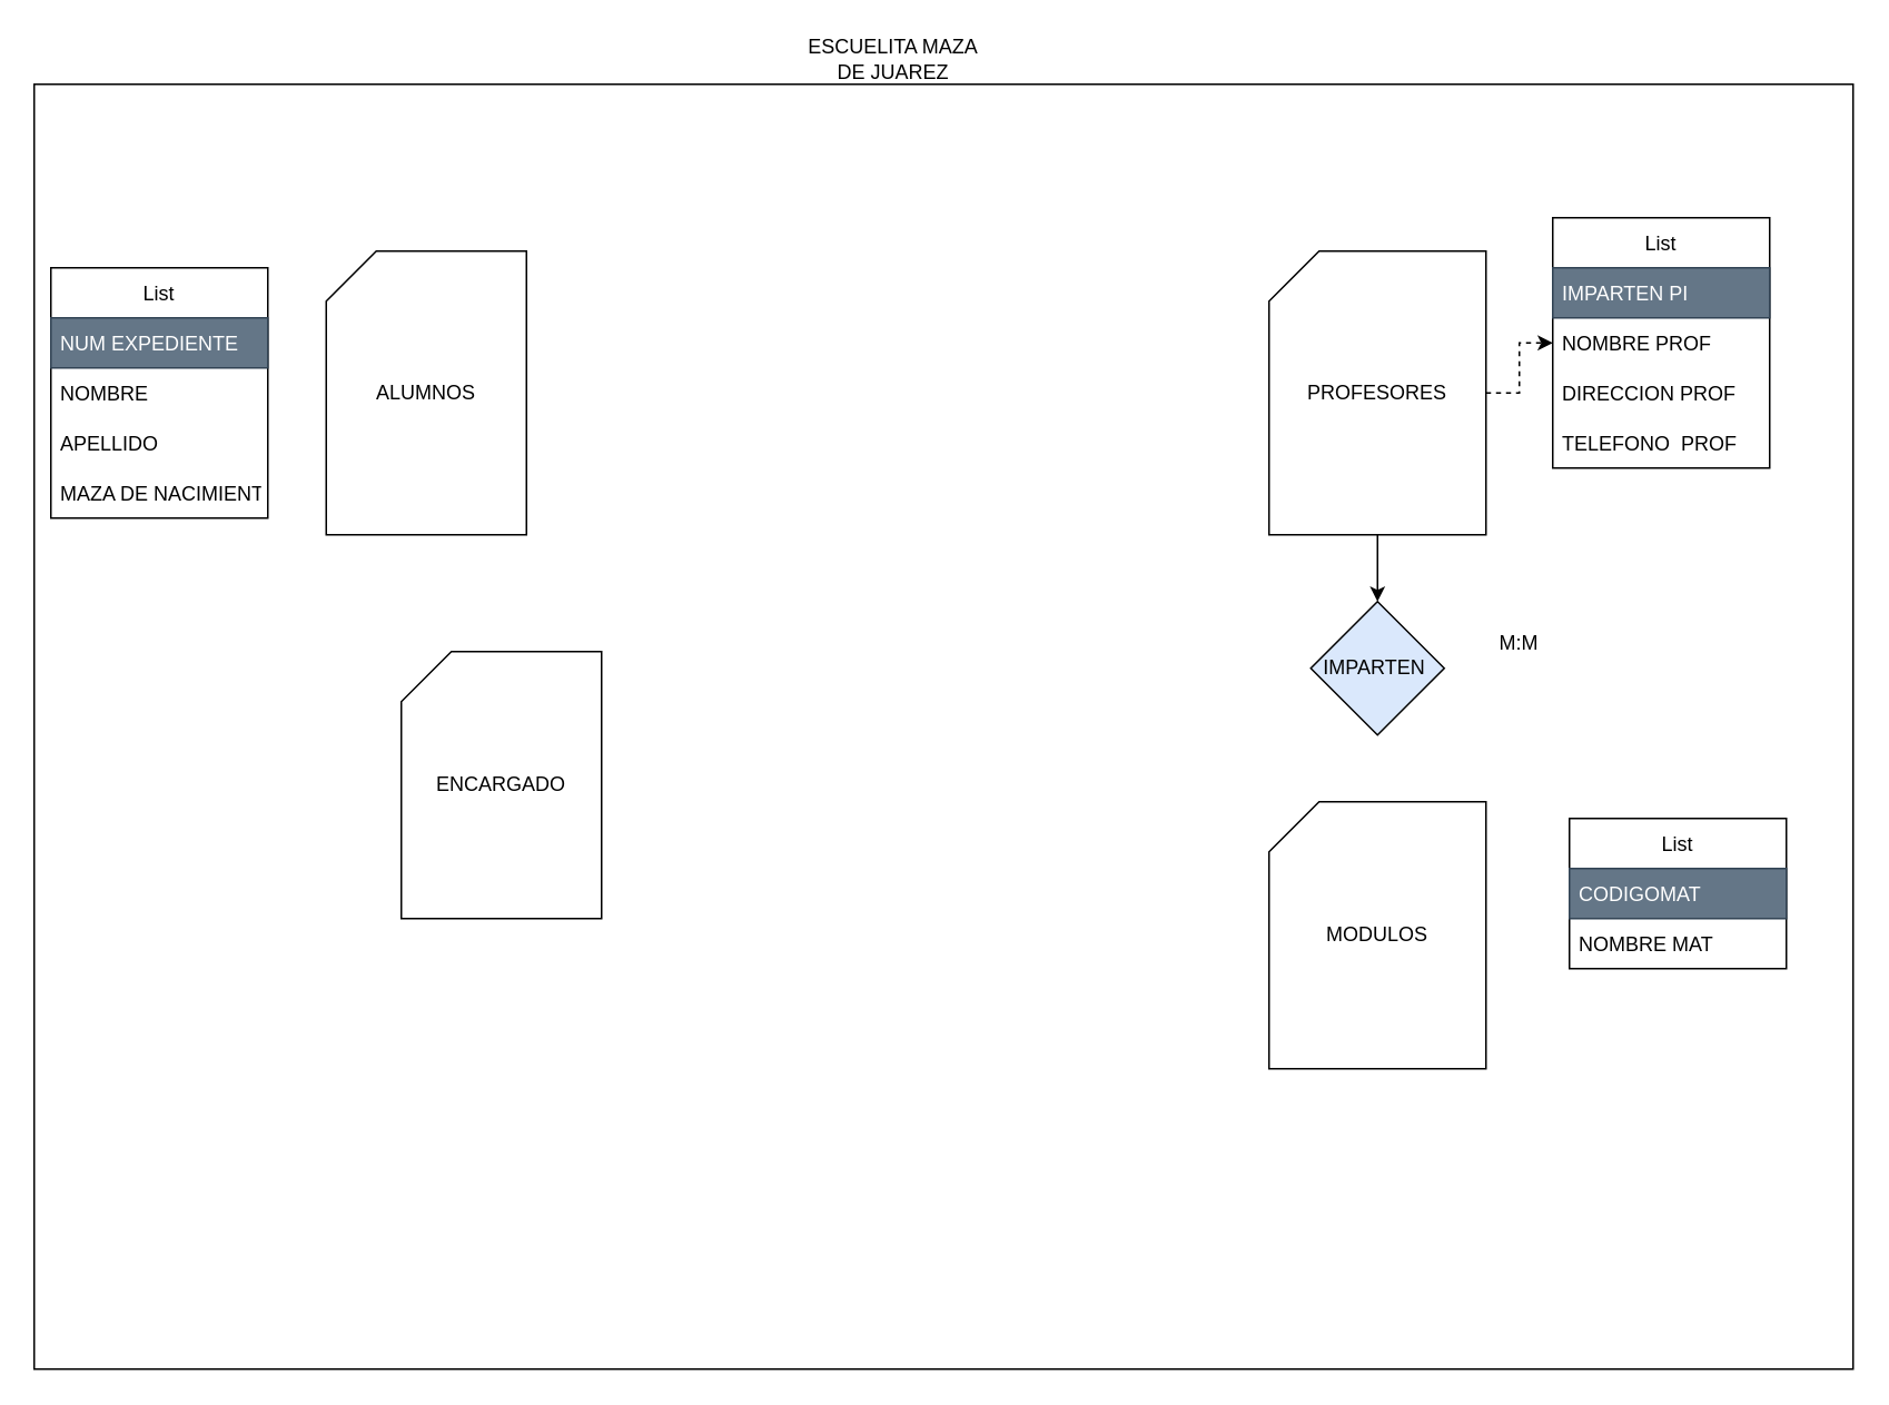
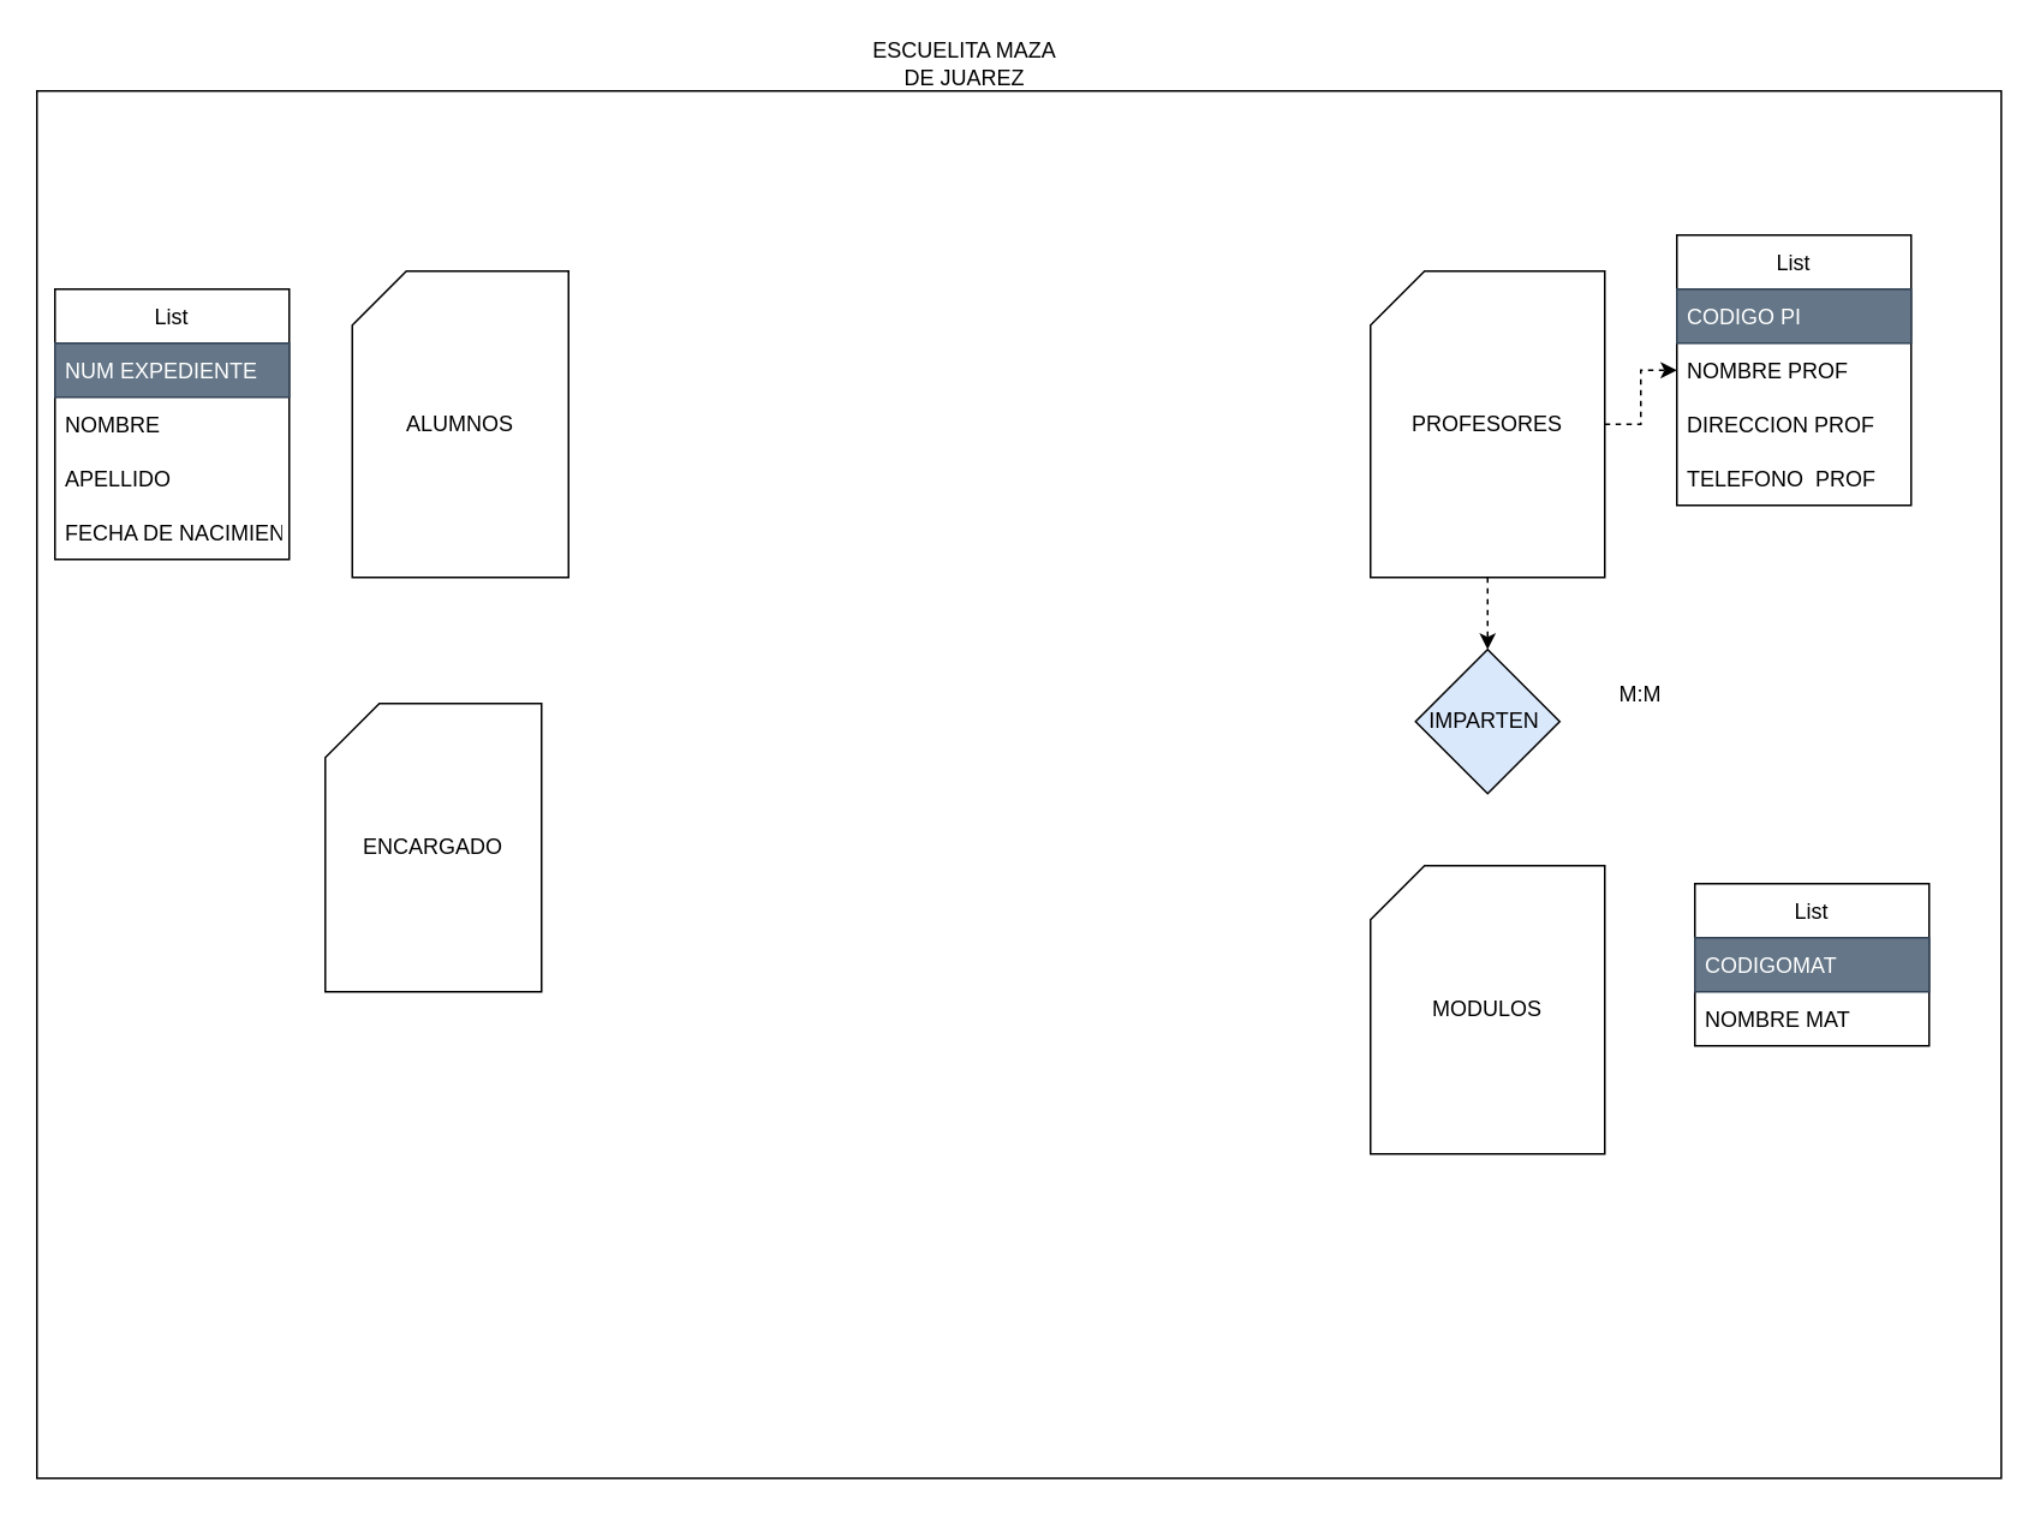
- <mxCell id="10" value="IMPARTEN PI" style="text;strokeColor=#314354;fillColor=#647687;align=left;verticalAlign=middle;spacingLeft=4;spacingRight=4;overflow=hidden;points=[[0,0.5],[1,0.5]];portConstraint=eastwest;rotatable=0;fontColor=#ffffff;" vertex="1" parent="9"><mxGeometry y="30" width="130" height="30" as="geometry" /></mxCell>
+ <mxCell id="10" value="CODIGO PI" style="text;strokeColor=#314354;fillColor=#647687;align=left;verticalAlign=middle;spacingLeft=4;spacingRight=4;overflow=hidden;points=[[0,0.5],[1,0.5]];portConstraint=eastwest;rotatable=0;fontColor=#ffffff;" vertex="1" parent="9"><mxGeometry y="30" width="130" height="30" as="geometry" /></mxCell>
- <mxCell id="18" value="MAZA DE NACIMIENTO" style="text;strokeColor=none;fillColor=none;align=left;verticalAlign=middle;spacingLeft=4;spacingRight=4;overflow=hidden;points=[[0,0.5],[1,0.5]];portConstraint=eastwest;rotatable=0;" vertex="1" parent="14"><mxGeometry y="120" width="130" height="30" as="geometry" /></mxCell>
+ <mxCell id="18" value="FECHA DE NACIMIENTO" style="text;strokeColor=none;fillColor=none;align=left;verticalAlign=middle;spacingLeft=4;spacingRight=4;overflow=hidden;points=[[0,0.5],[1,0.5]];portConstraint=eastwest;rotatable=0;" vertex="1" parent="14"><mxGeometry y="120" width="130" height="30" as="geometry" /></mxCell>
- <mxCell id="6" style="edgeStyle=orthogonalEdgeStyle;rounded=0;orthogonalLoop=1;jettySize=auto;html=1;" edge="1" parent="1" source="7" target="19"><mxGeometry relative="1" as="geometry" /></mxCell>
+ <mxCell id="6" style="edgeStyle=orthogonalEdgeStyle;rounded=0;orthogonalLoop=1;jettySize=auto;html=1;dashed=1;" edge="1" parent="1" source="7" target="19"><mxGeometry relative="1" as="geometry" /></mxCell>
- <mxCell id="4" value="ENCARGADO" style="shape=card;whiteSpace=wrap;html=1;" vertex="1" parent="1"><mxGeometry x="240" y="390" width="120" height="160" as="geometry" /></mxCell>
+ <mxCell id="4" value="ENCARGADO" style="shape=card;whiteSpace=wrap;html=1;" vertex="1" parent="1"><mxGeometry x="180" y="390" width="120" height="160" as="geometry" /></mxCell>
